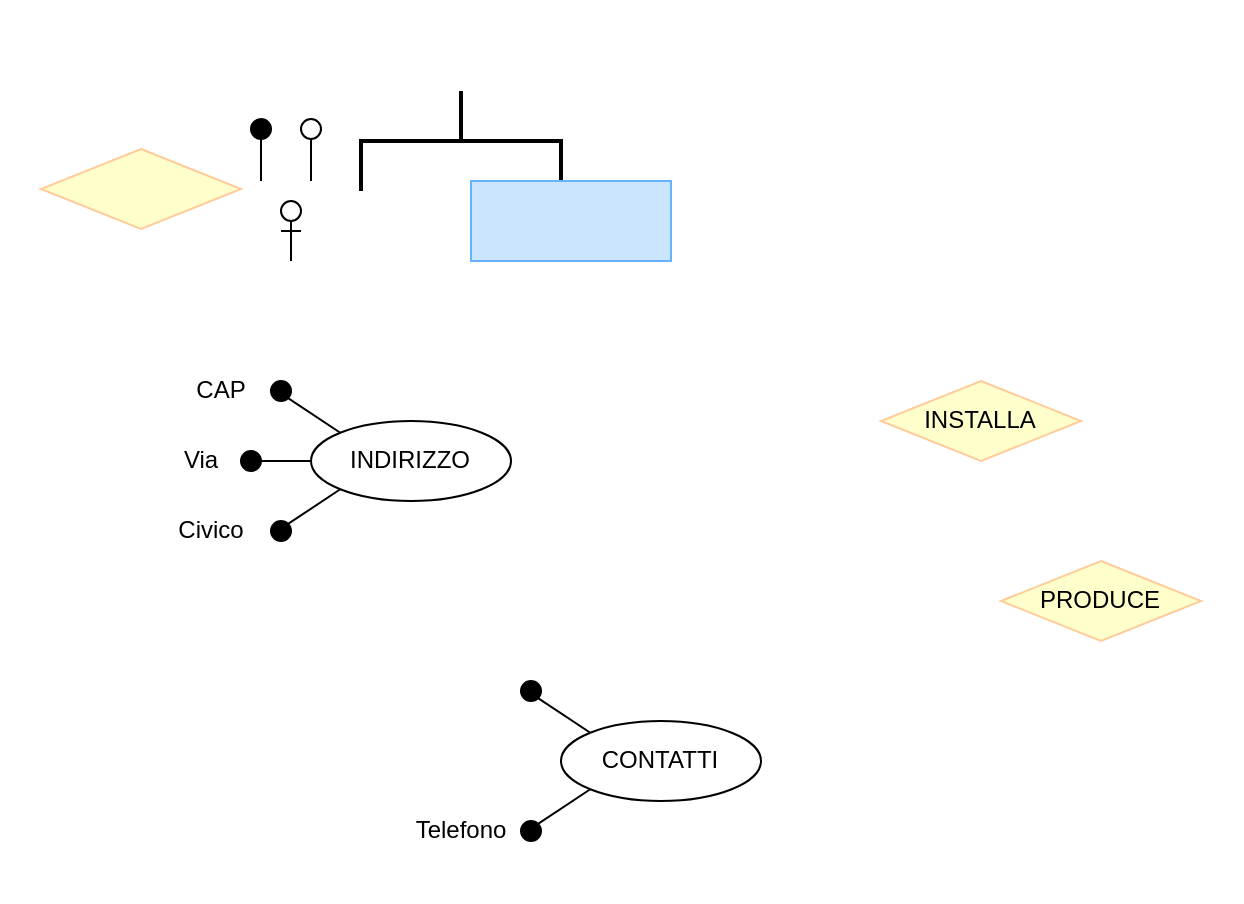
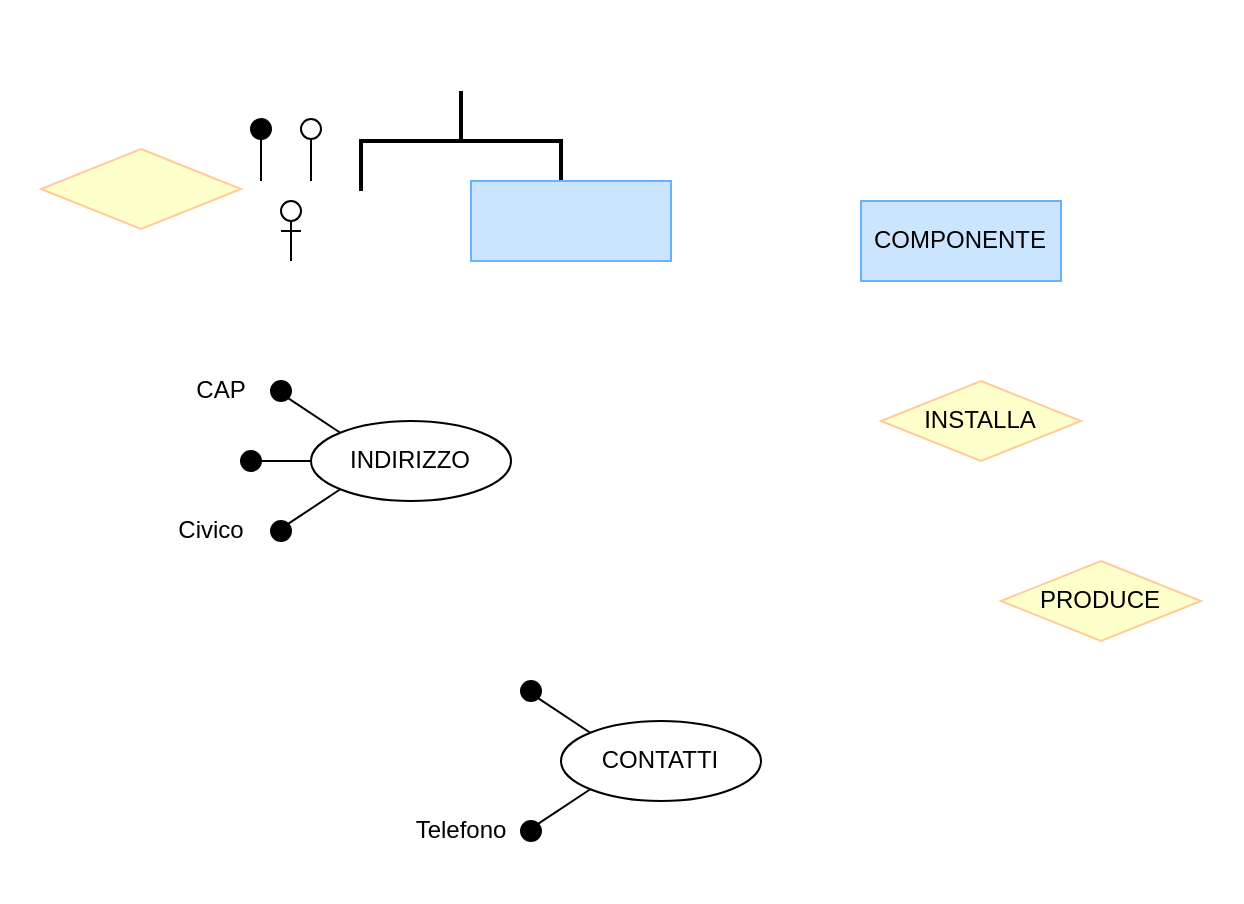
+ <mxCell id="5" value="COMPONENTE" style="rounded=0;whiteSpace=wrap;html=1;fillColor=#CCE5FF;strokeColor=#66B2FF;" vertex="1" parent="1"><mxGeometry x="430" y="100" width="100" height="40" as="geometry" /></mxCell>
- <mxCell id="14" value="Via" style="text;html=1;align=center;verticalAlign=middle;resizable=0;points=[];autosize=1;strokeColor=none;fillColor=none;" vertex="1" parent="6"><mxGeometry x="5" y="35" width="40" height="30" as="geometry" /></mxCell>
